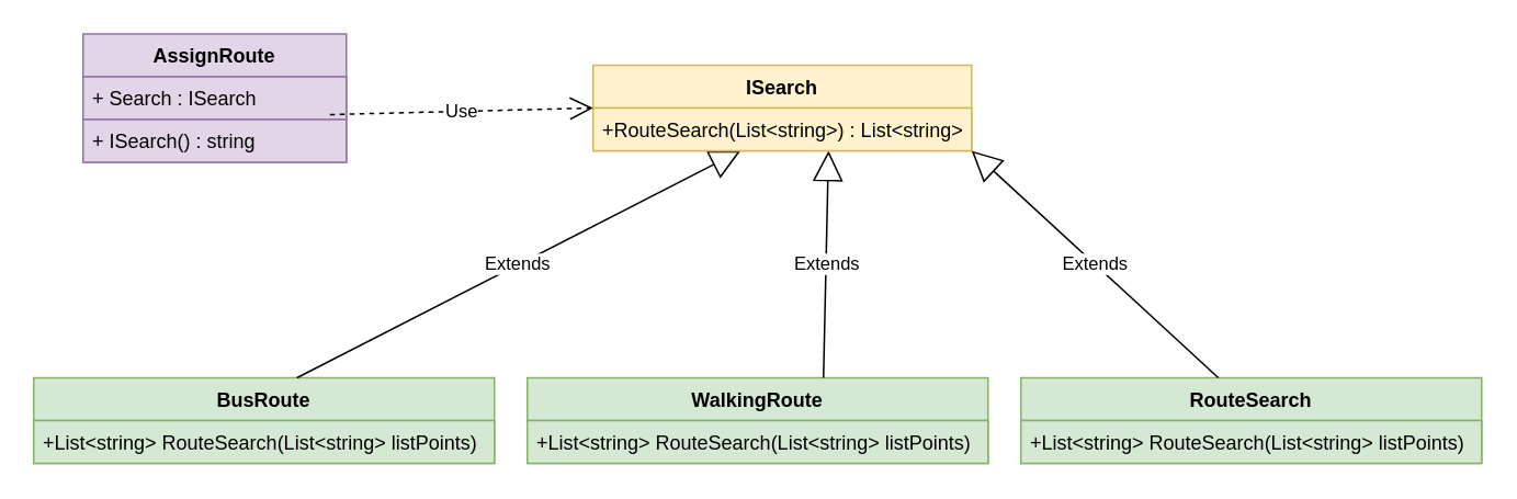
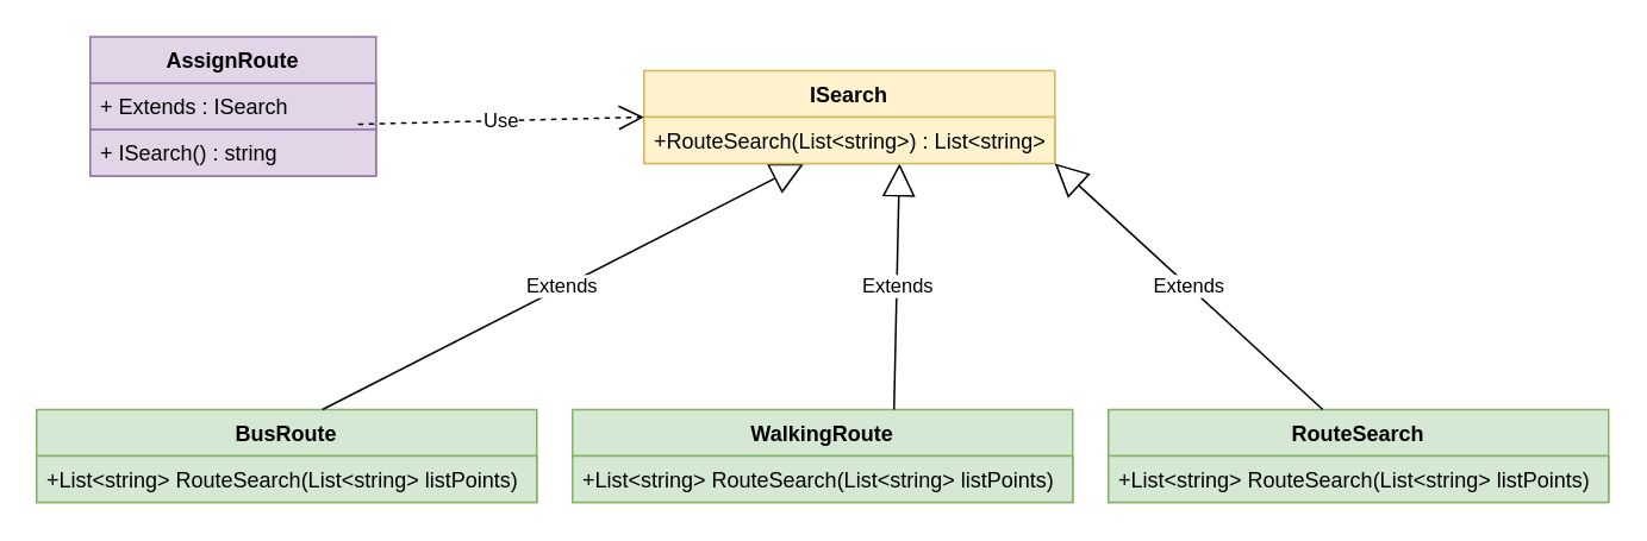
- <mxCell id="14" value="+ Search : ISearch" style="text;strokeColor=#9673a6;fillColor=#e1d5e7;align=left;verticalAlign=top;spacingLeft=4;spacingRight=4;overflow=hidden;rotatable=0;points=[[0,0.5],[1,0.5]];portConstraint=eastwest;" vertex="1" parent="13"><mxGeometry y="26" width="160" height="26" as="geometry" /></mxCell>
+ <mxCell id="14" value="+ Extends : ISearch" style="text;strokeColor=#9673a6;fillColor=#e1d5e7;align=left;verticalAlign=top;spacingLeft=4;spacingRight=4;overflow=hidden;rotatable=0;points=[[0,0.5],[1,0.5]];portConstraint=eastwest;" vertex="1" parent="13"><mxGeometry y="26" width="160" height="26" as="geometry" /></mxCell>
